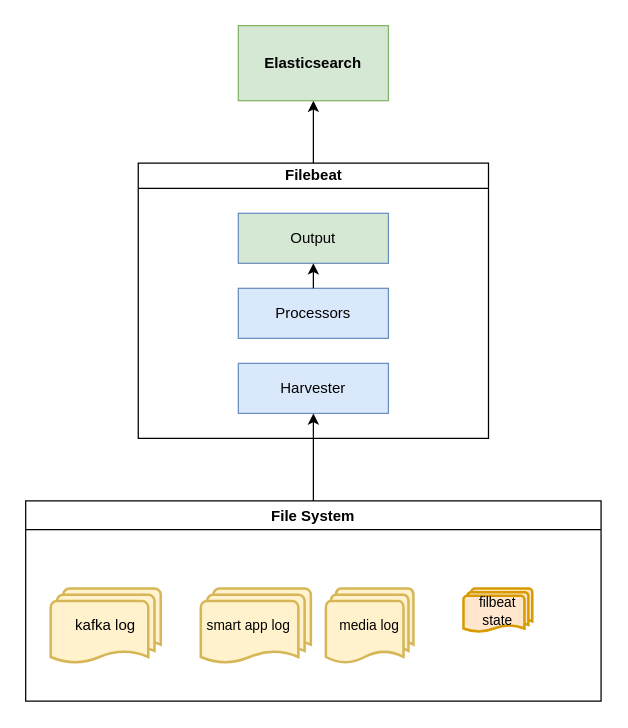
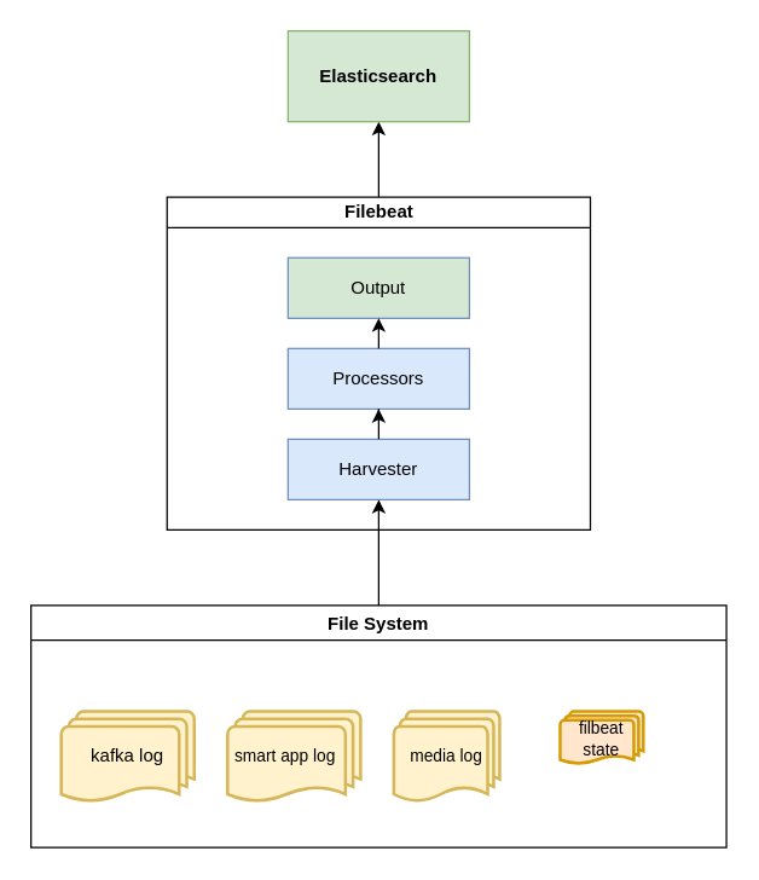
+ <mxCell id="8" style="edgeStyle=orthogonalEdgeStyle;rounded=0;orthogonalLoop=1;jettySize=auto;html=1;entryX=0.5;entryY=1;entryDx=0;entryDy=0;" parent="3" source="5" target="6" edge="1"><mxGeometry relative="1" as="geometry" /></mxCell>
- <mxCell id="13" value="&lt;font style=&quot;font-size: 11px&quot;&gt;&amp;nbsp;smart app log&lt;/font&gt;" style="strokeWidth=2;html=1;shape=mxgraph.flowchart.multi-document;whiteSpace=wrap;align=left;fillColor=#fff2cc;strokeColor=#d6b656;" vertex="1" parent="11"><mxGeometry x="140" y="70" width="88" height="60" as="geometry" /></mxCell>
+ <mxCell id="13" value="&lt;font style=&quot;font-size: 11px&quot;&gt;&amp;nbsp;smart app log&lt;/font&gt;" style="strokeWidth=2;html=1;shape=mxgraph.flowchart.multi-document;whiteSpace=wrap;align=left;fillColor=#fff2cc;strokeColor=#d6b656;" vertex="1" parent="11"><mxGeometry x="130" y="70" width="88" height="60" as="geometry" /></mxCell>
